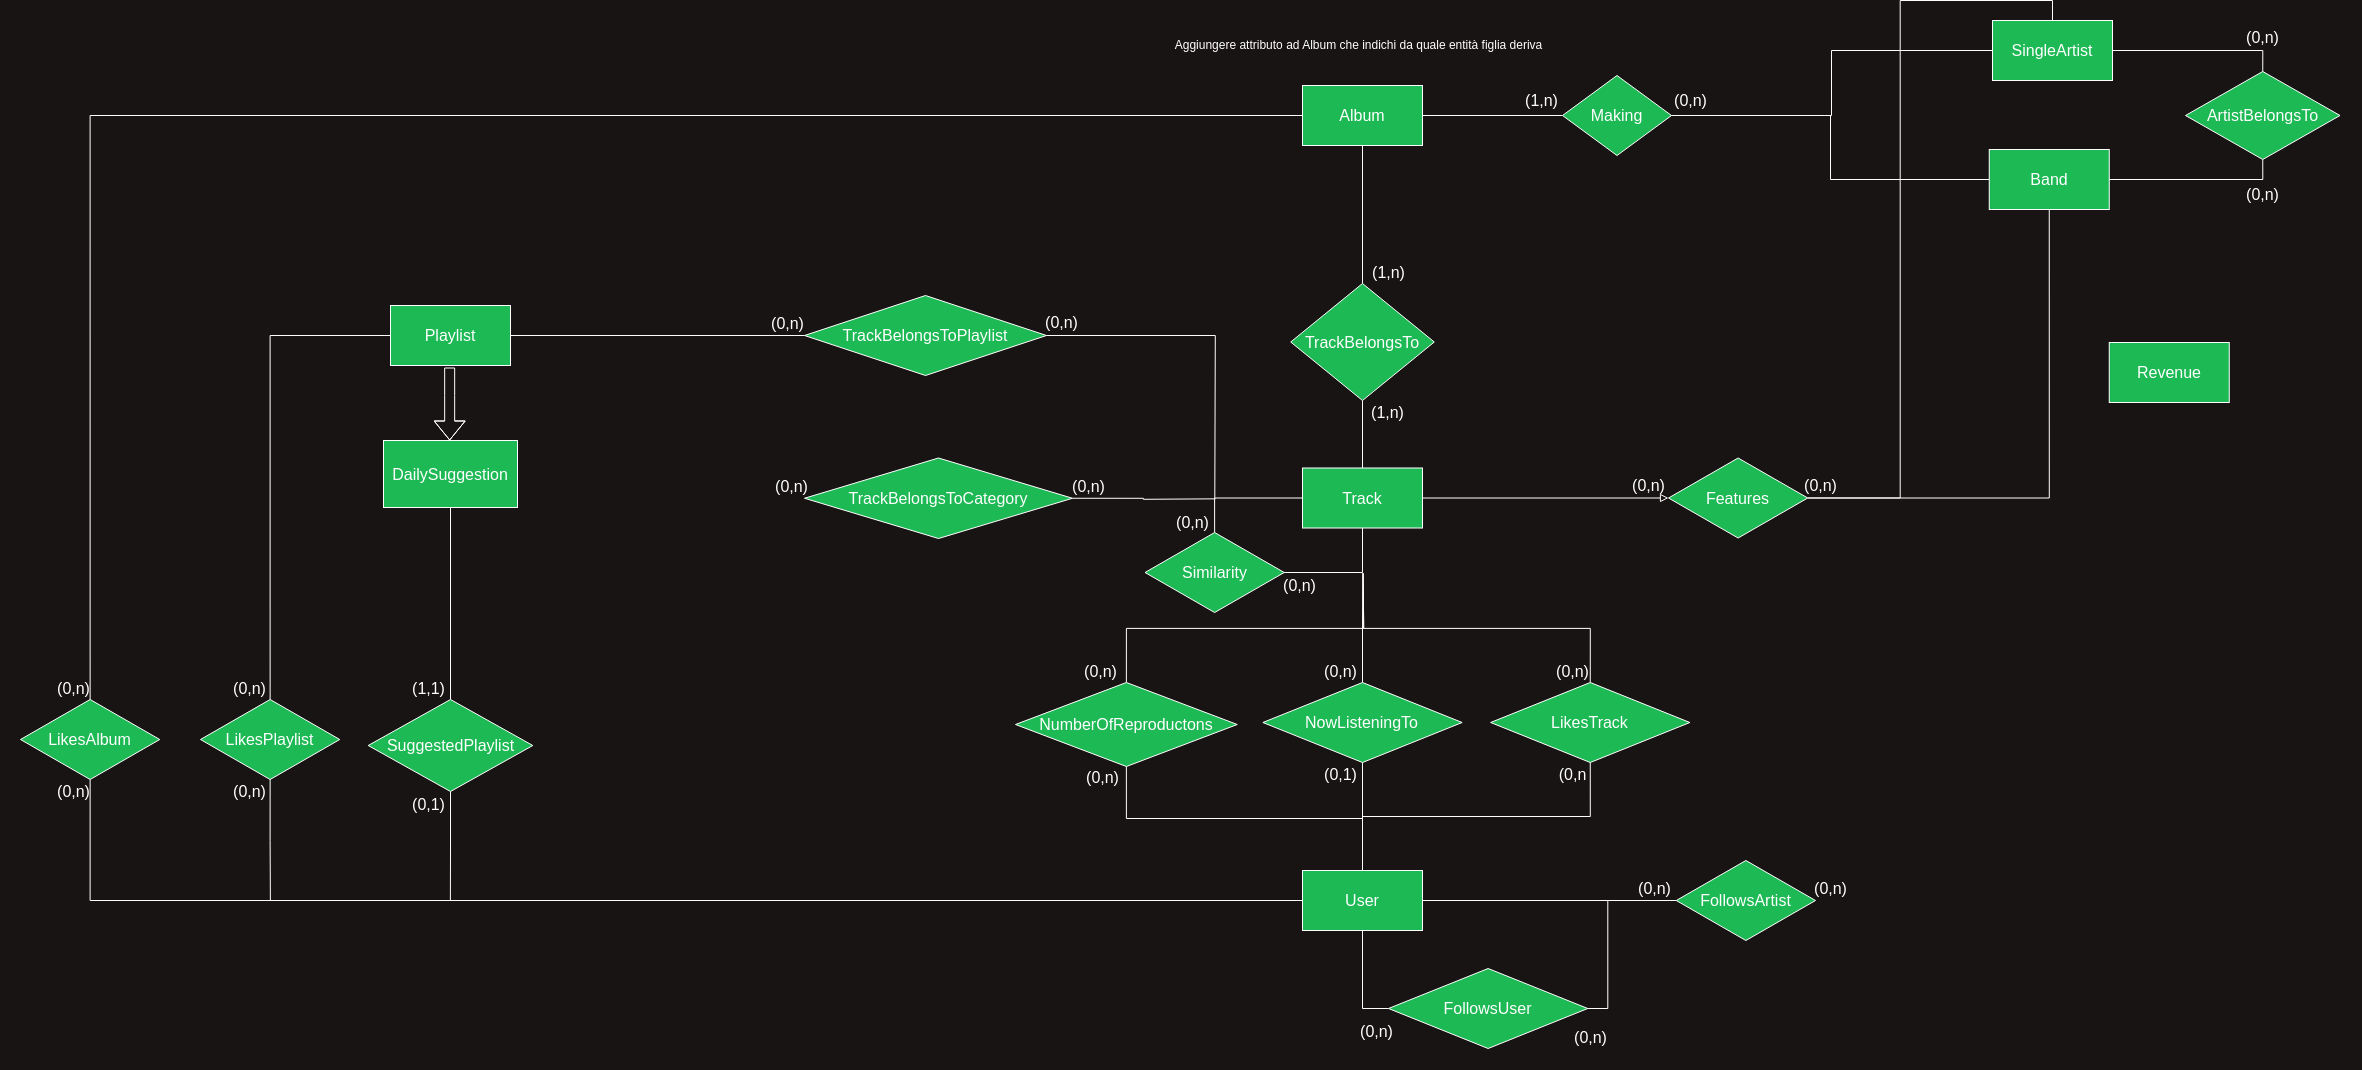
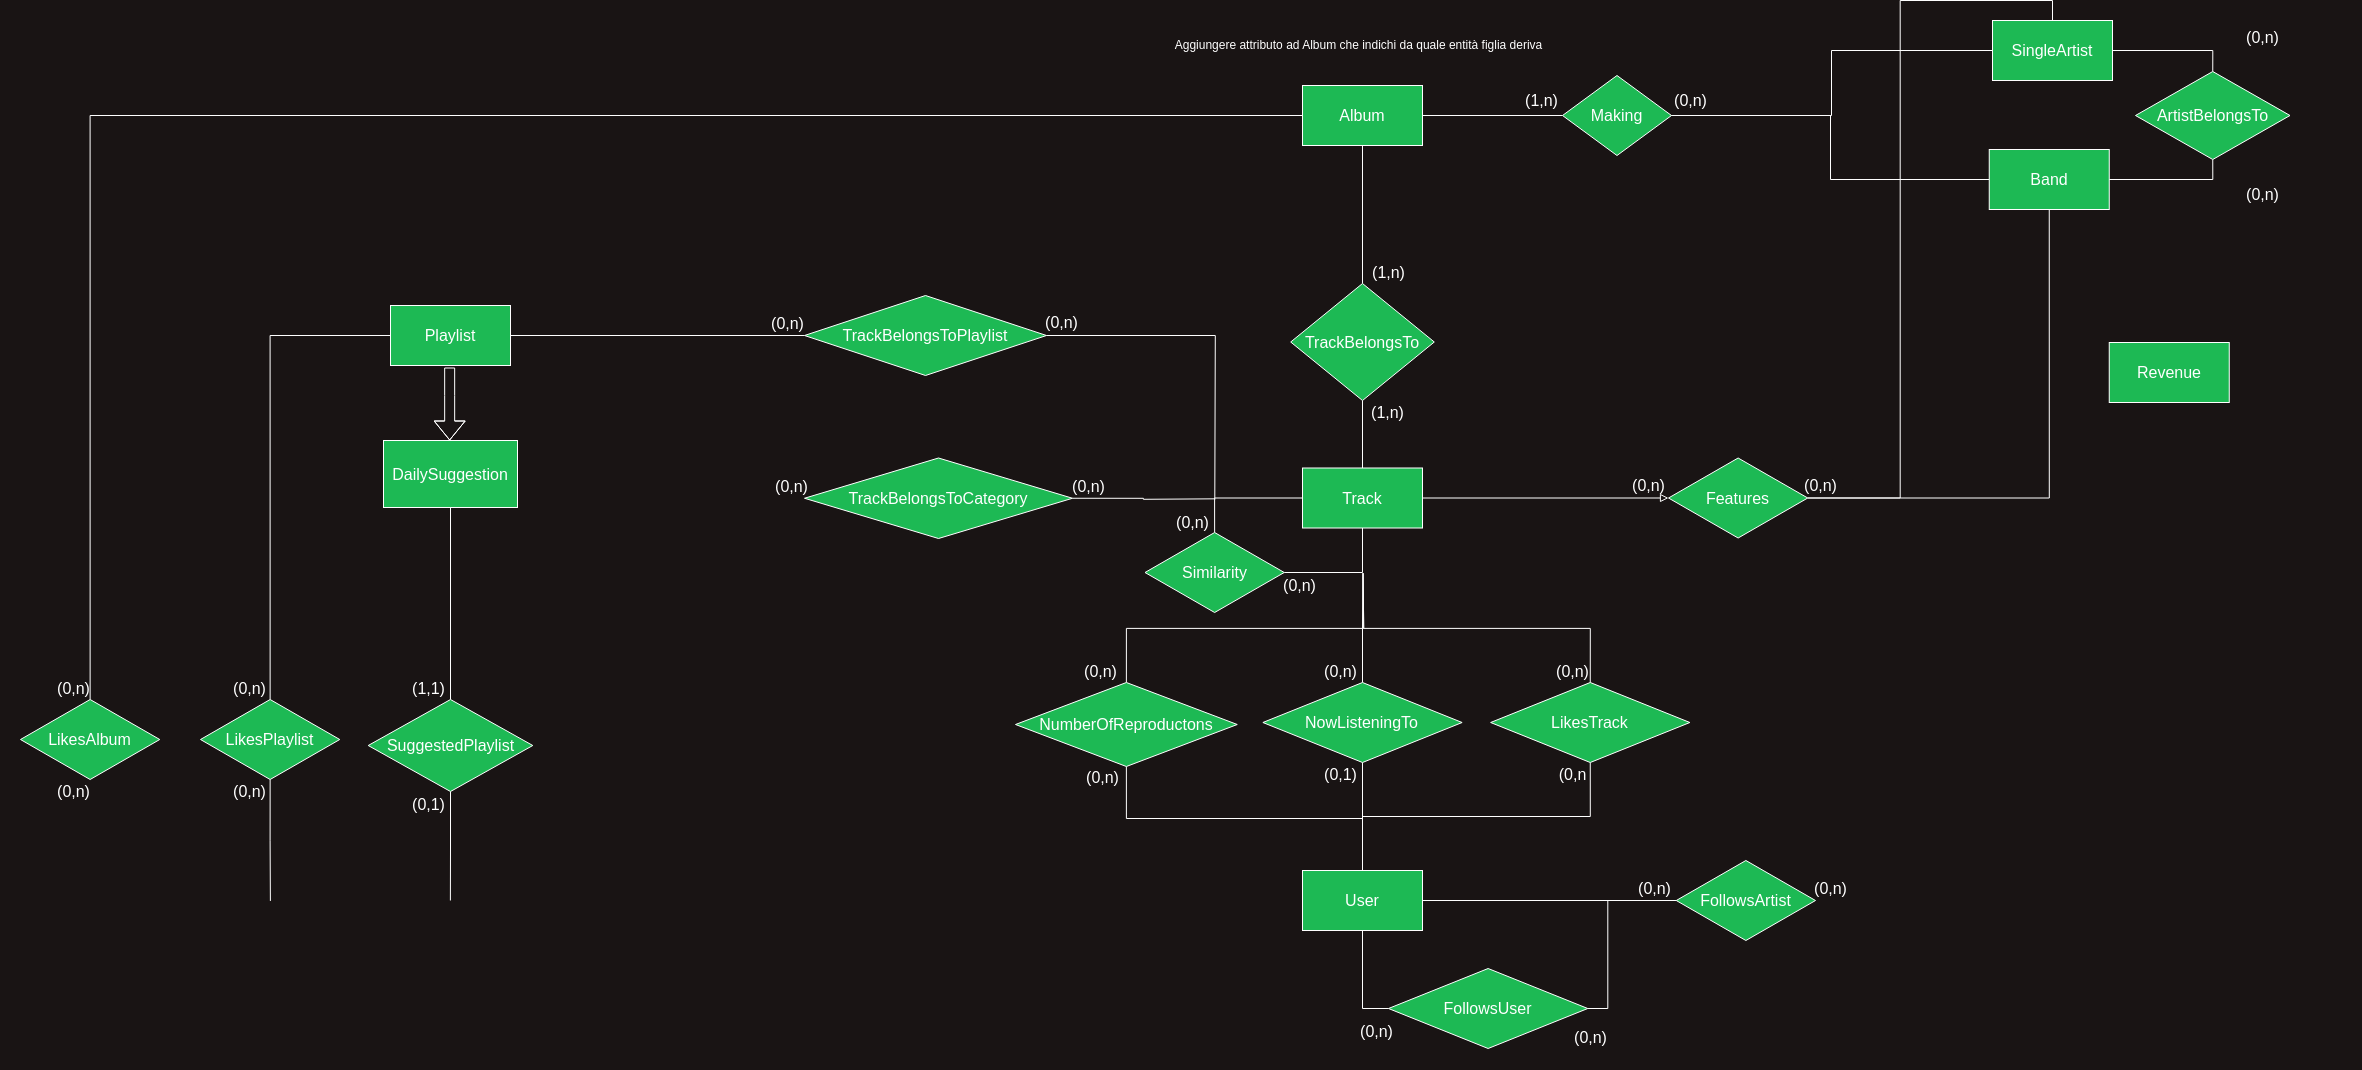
- <mxCell id="15" value="ArtistBelongsTo" style="rhombus;whiteSpace=wrap;html=1;shadow=0;fontSize=16;fontColor=#FFFFFF;strokeColor=#FFFFFF;fillColor=#1DB954;gradientColor=none;" parent="1" vertex="1"><mxGeometry x="2185" y="71" width="154.5" height="88" as="geometry" /></mxCell>
+ <mxCell id="15" value="ArtistBelongsTo" style="rhombus;whiteSpace=wrap;html=1;shadow=0;fontSize=16;fontColor=#FFFFFF;strokeColor=#FFFFFF;fillColor=#1DB954;gradientColor=none;" parent="1" vertex="1"><mxGeometry x="2135" y="71" width="154.5" height="88" as="geometry" /></mxCell>
- <mxCell id="50" style="edgeStyle=orthogonalEdgeStyle;rounded=0;orthogonalLoop=1;jettySize=auto;html=1;exitX=0.5;exitY=1;exitDx=0;exitDy=0;entryX=0;entryY=0.5;entryDx=0;entryDy=0;fontSize=16;fontColor=#FFFFFF;endArrow=none;endFill=0;strokeColor=#FFFFFF;fillColor=#1DB954;" parent="1" source="51" target="62" edge="1"><mxGeometry relative="1" as="geometry" /></mxCell>
